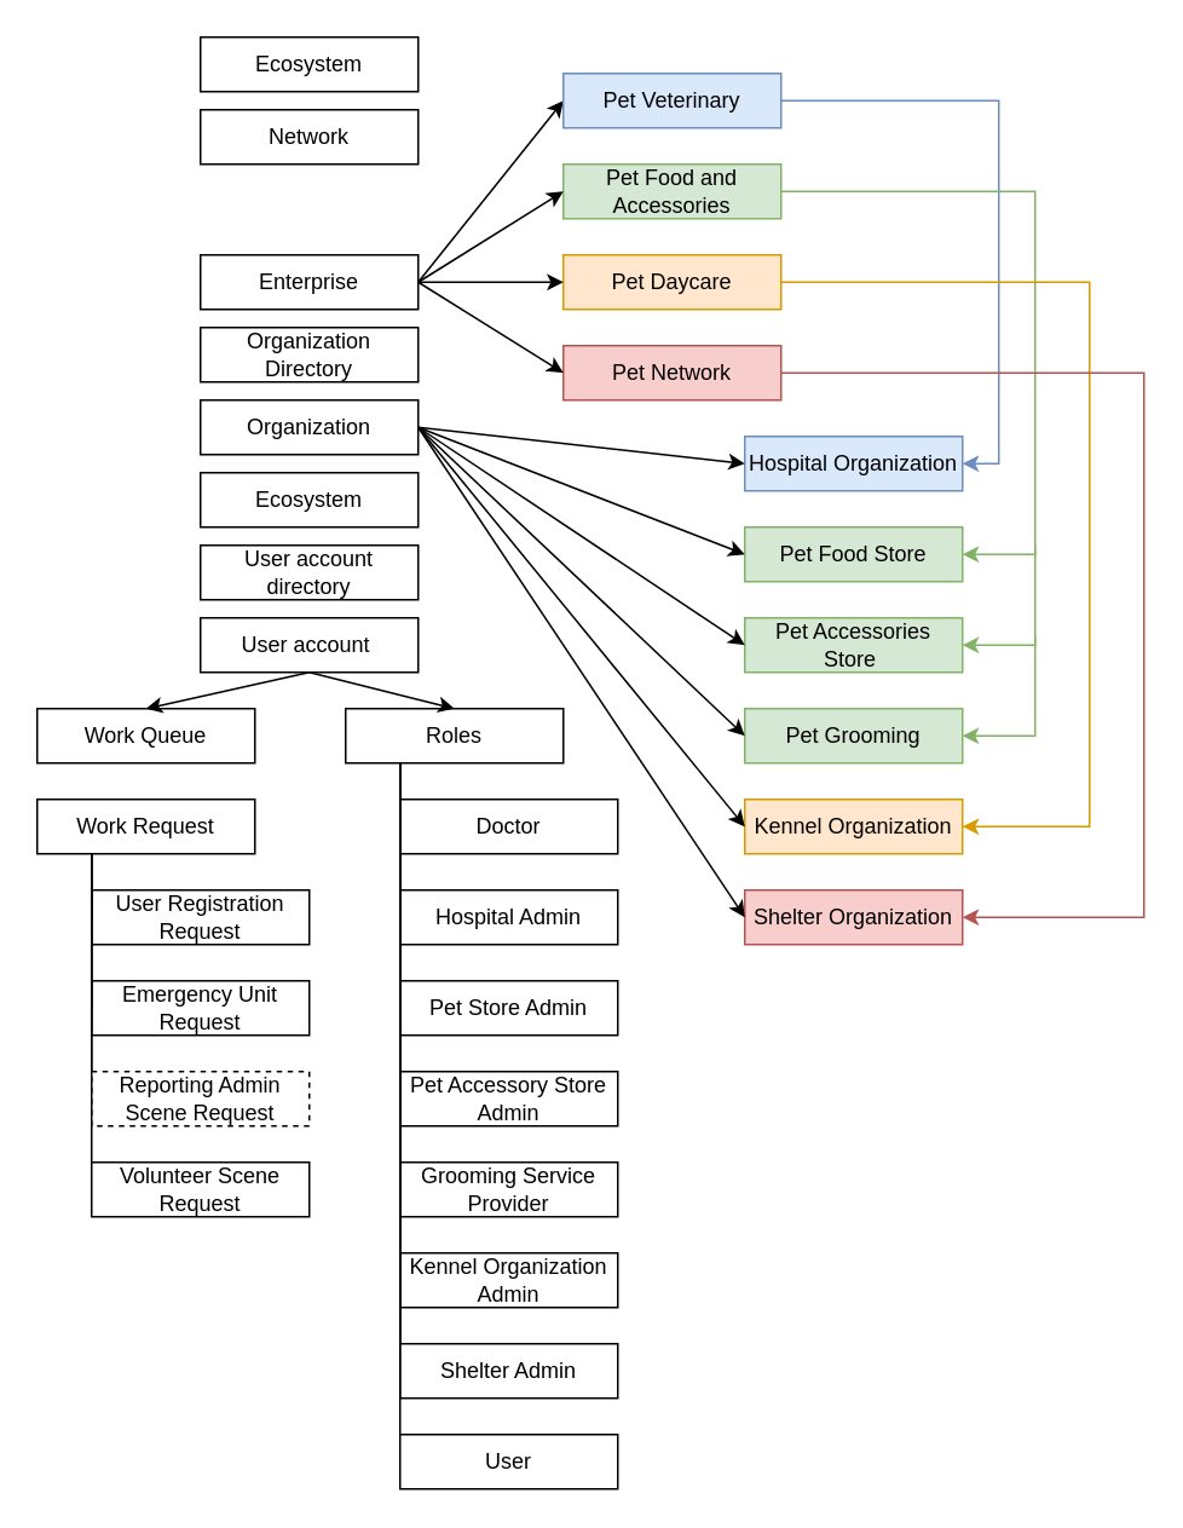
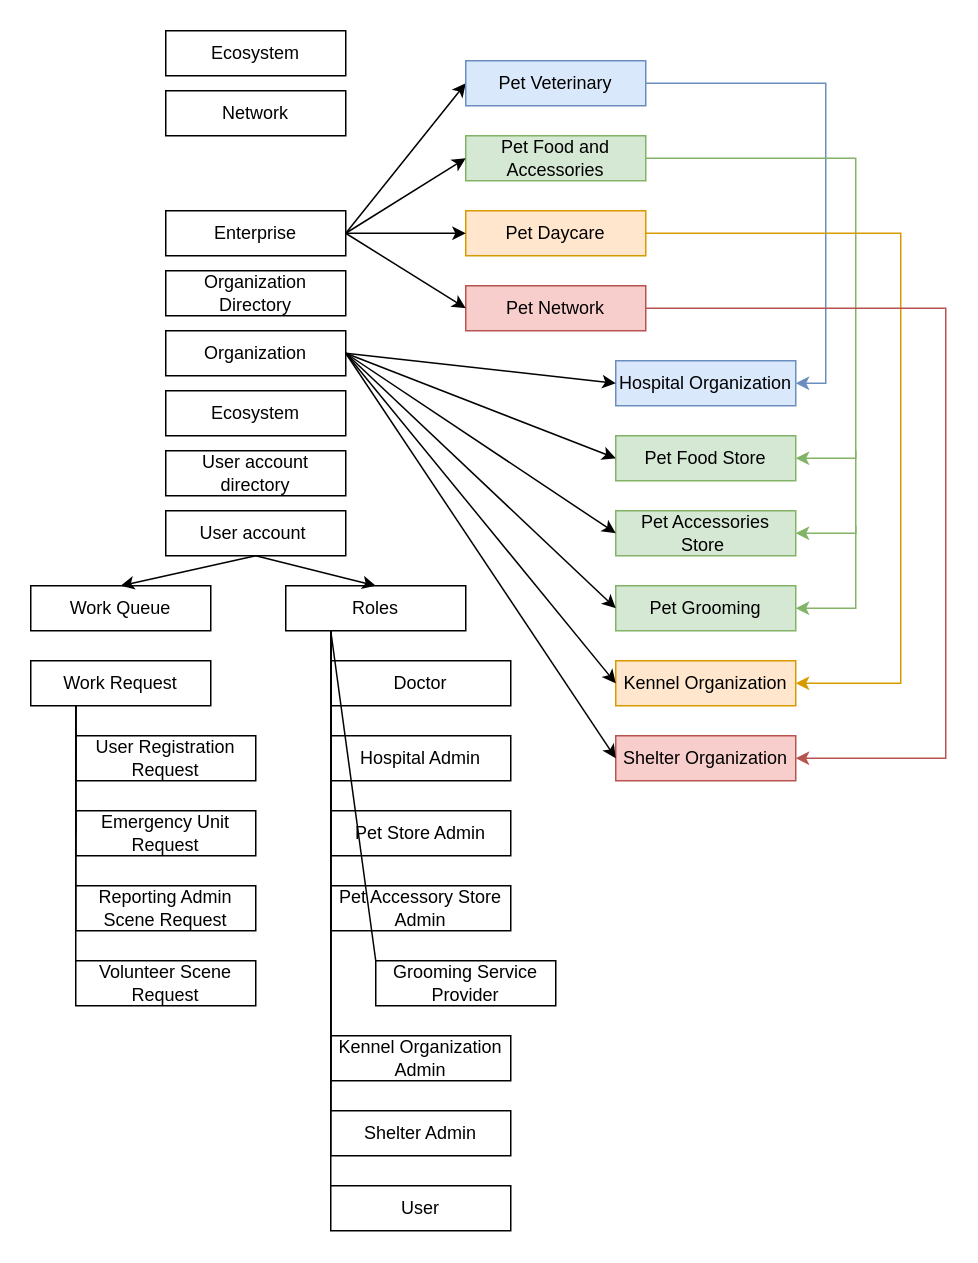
- <mxCell id="10" value="Reporting Admin Scene Request" style="rounded=0;whiteSpace=wrap;html=1;dashed=1;" vertex="1" parent="1"><mxGeometry x="50" y="590" width="120" height="30" as="geometry" /></mxCell>
+ <mxCell id="10" value="Reporting Admin Scene Request" style="rounded=0;whiteSpace=wrap;html=1;" vertex="1" parent="1"><mxGeometry x="50" y="590" width="120" height="30" as="geometry" /></mxCell>
- <mxCell id="19" value="Grooming Service Provider" style="rounded=0;whiteSpace=wrap;html=1;" vertex="1" parent="1"><mxGeometry x="220" y="640" width="120" height="30" as="geometry" /></mxCell>
+ <mxCell id="19" value="Grooming Service Provider" style="rounded=0;whiteSpace=wrap;html=1;" vertex="1" parent="1"><mxGeometry x="250" y="640" width="120" height="30" as="geometry" /></mxCell>
